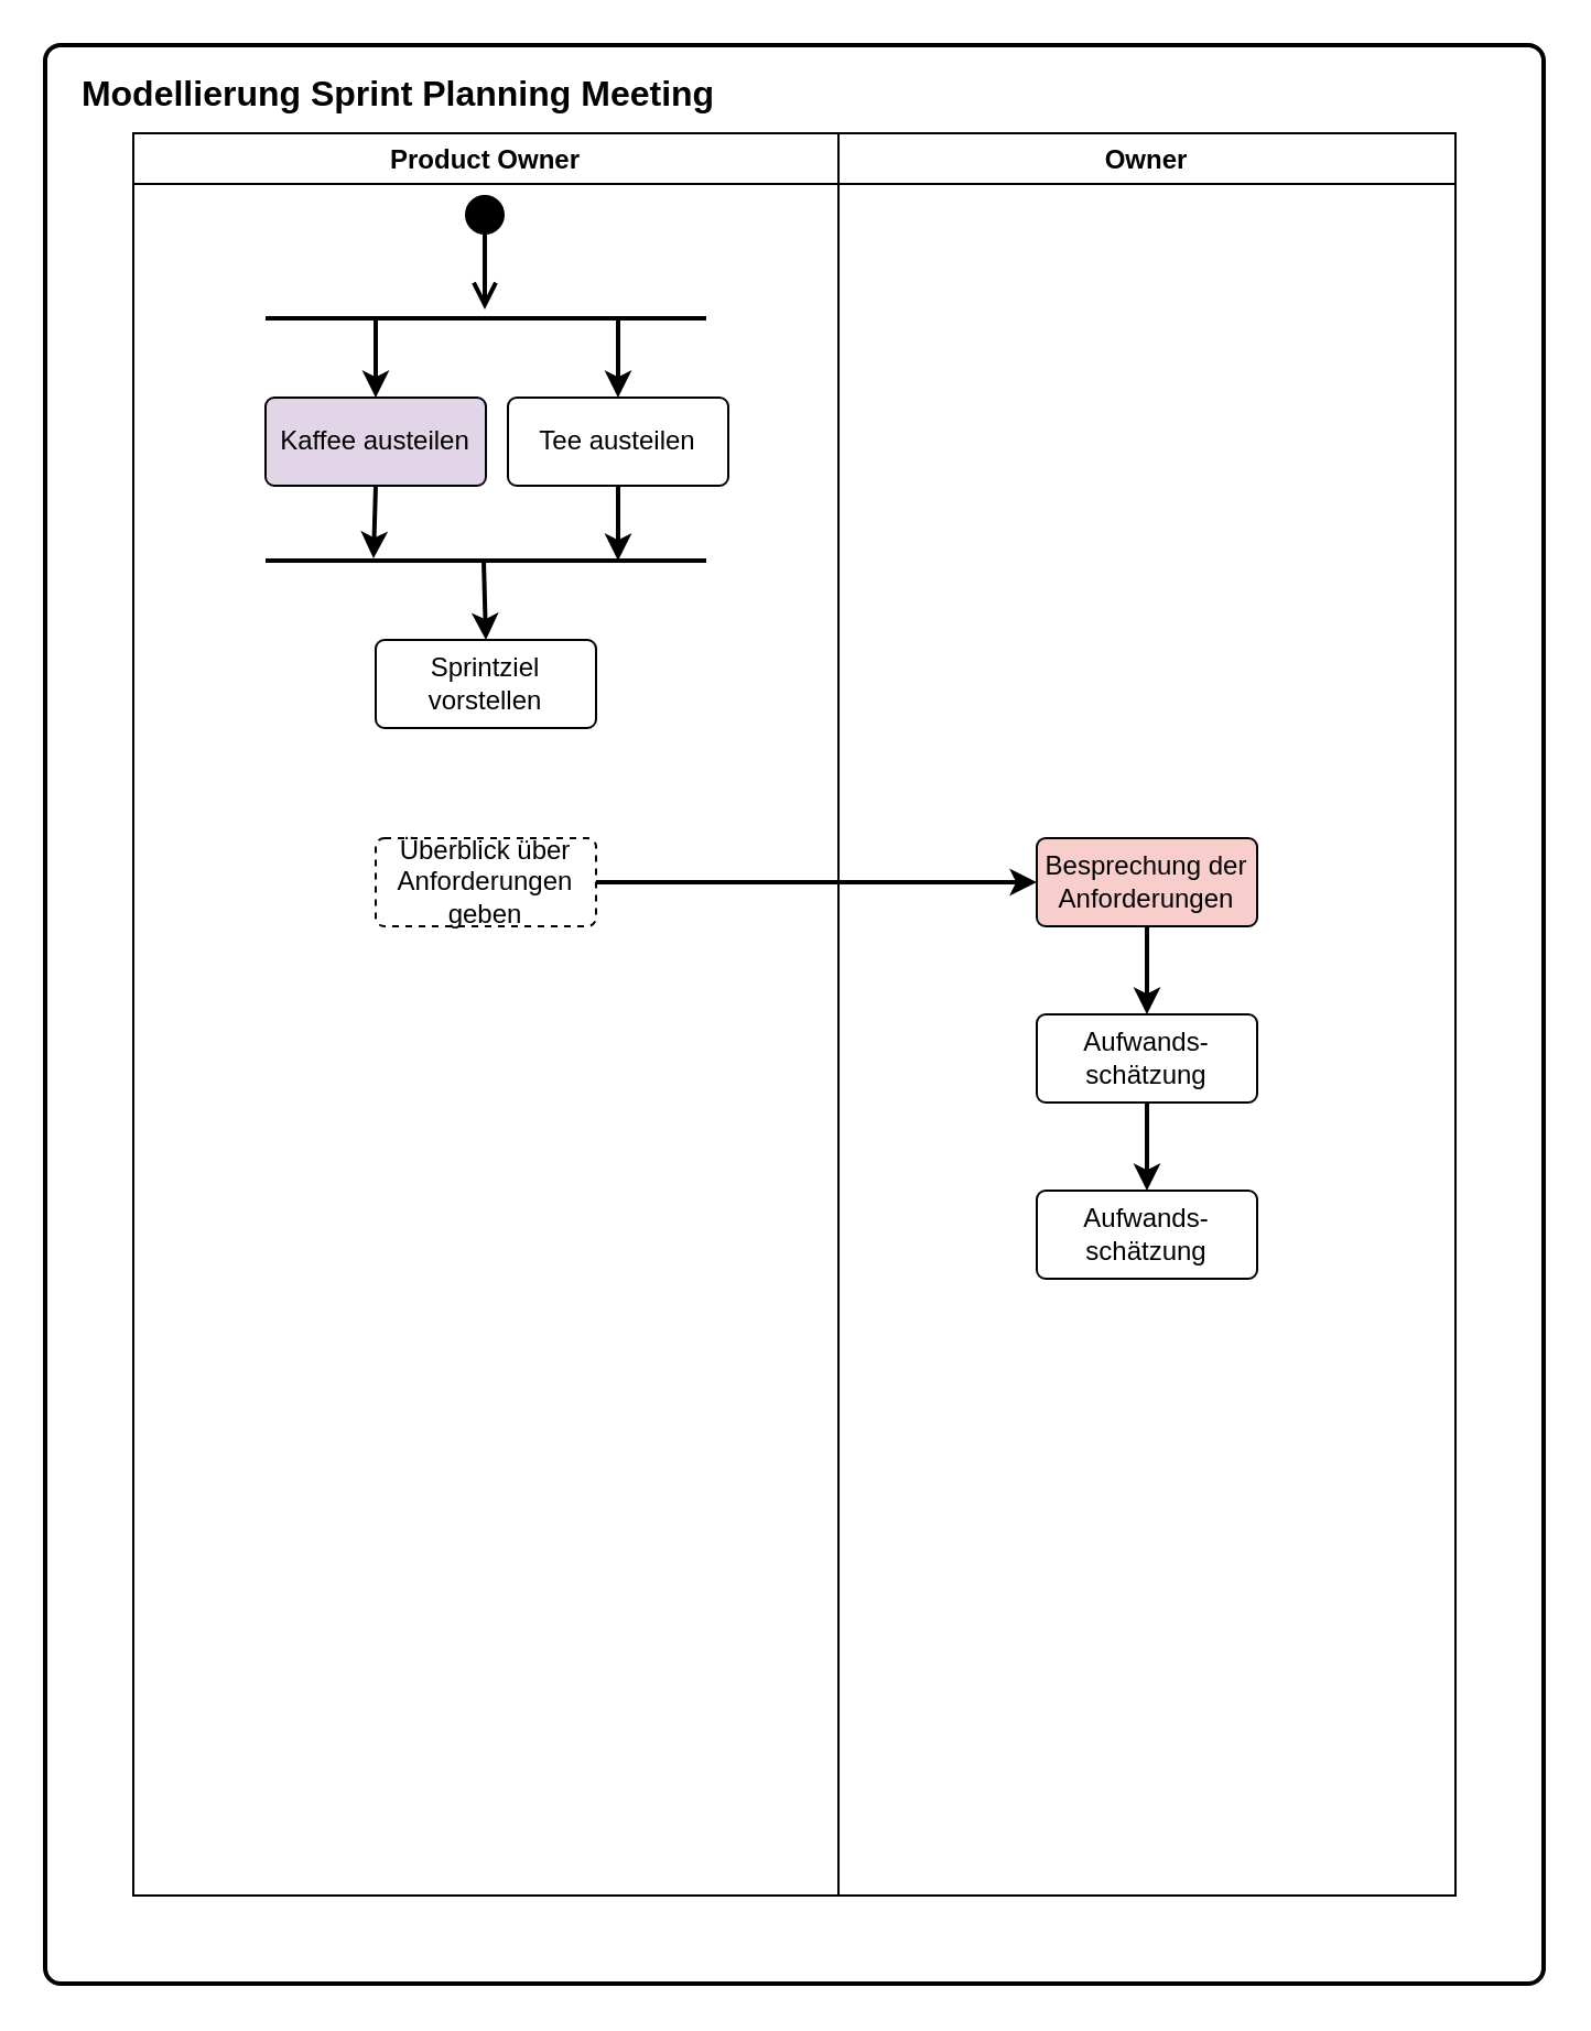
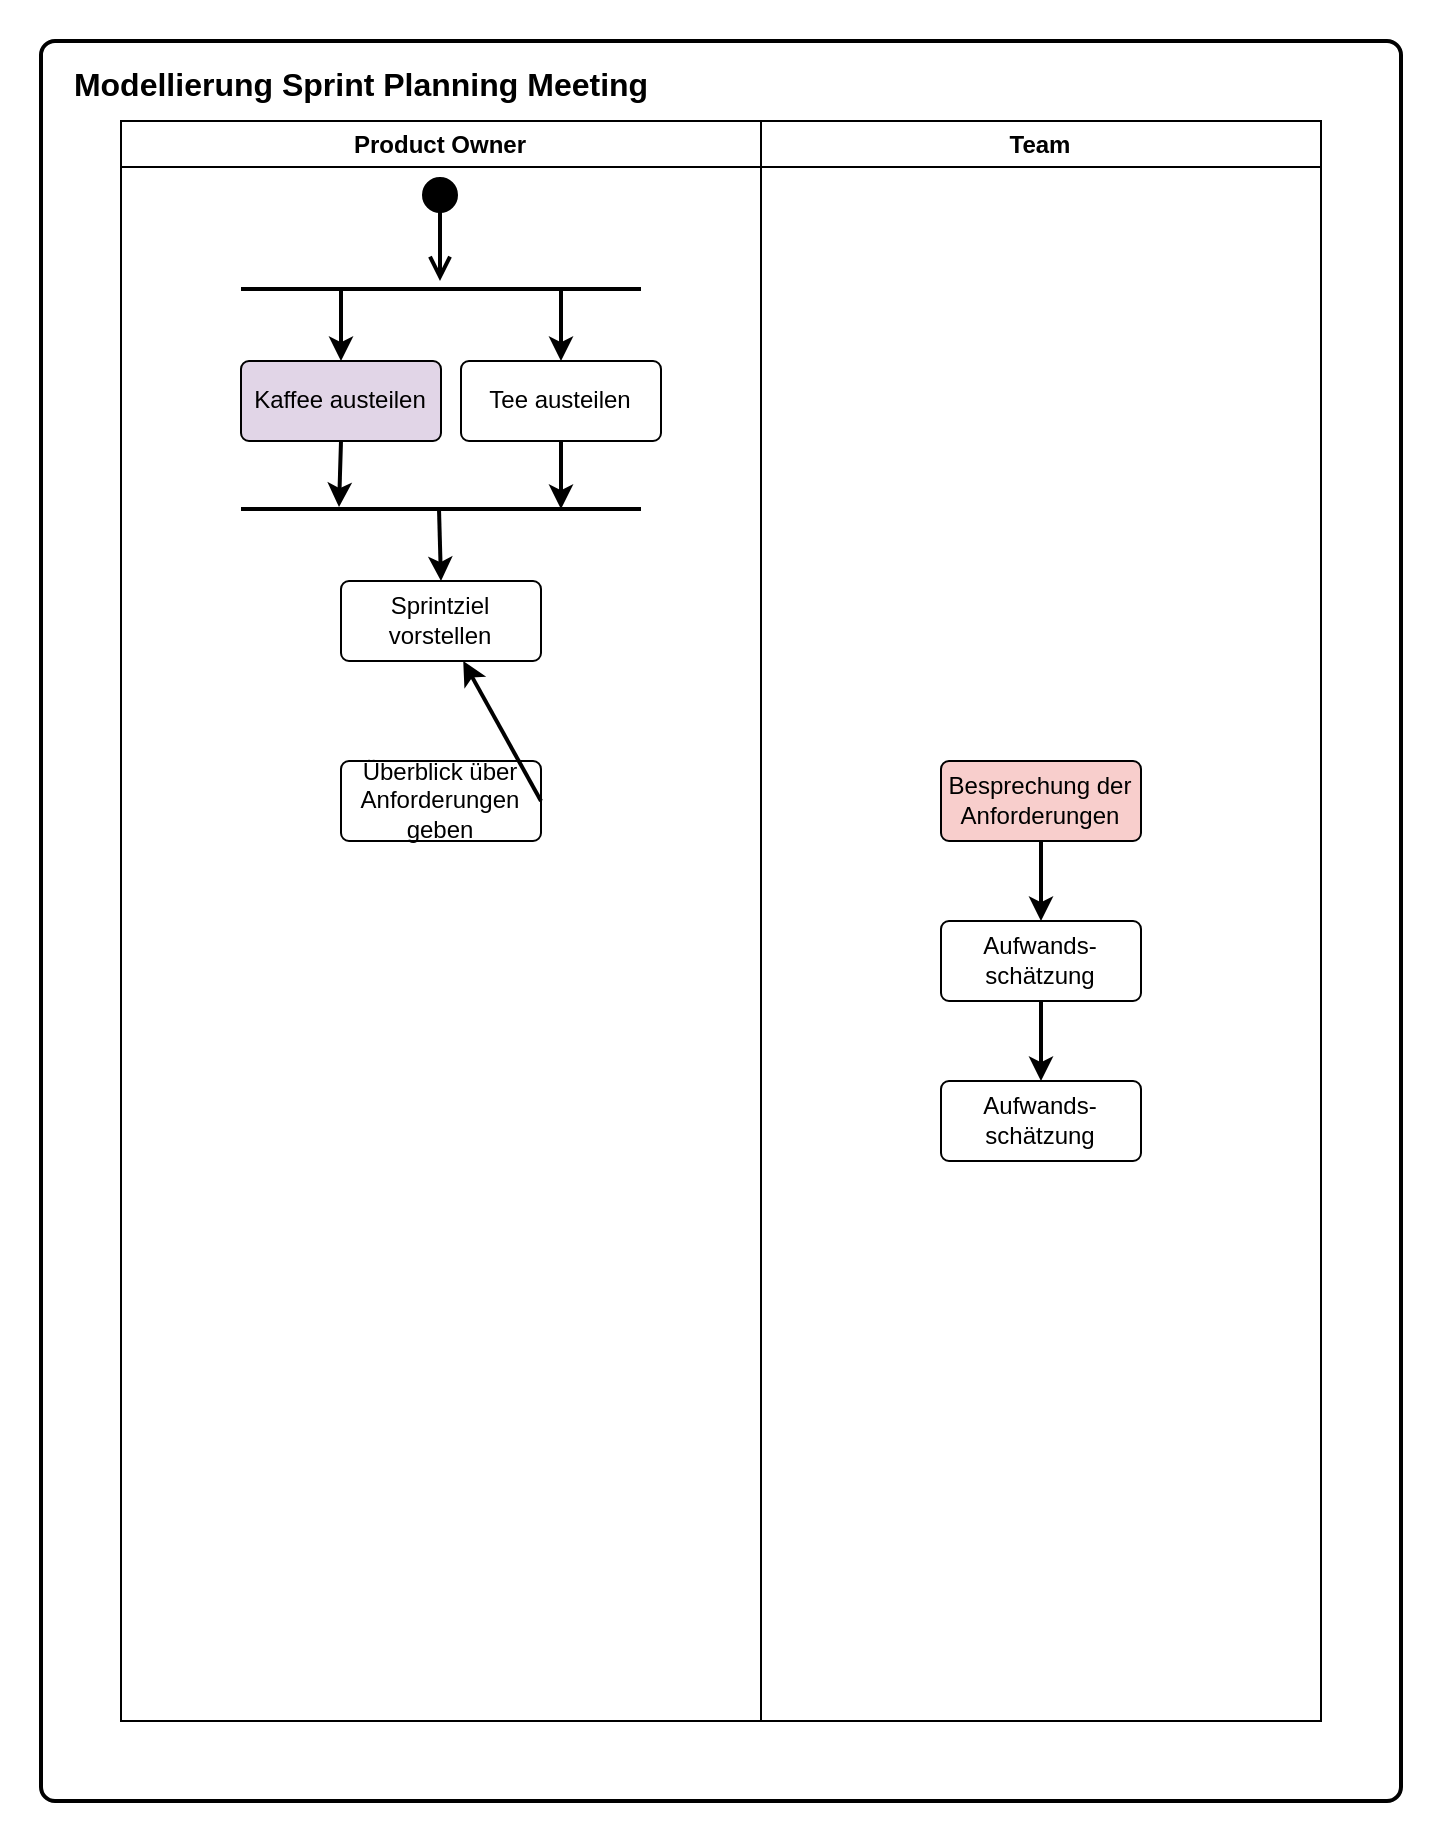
- <mxCell id="16" value="Owner" style="swimlane;" vertex="1" parent="1"><mxGeometry x="380" y="60" width="280" height="800" as="geometry" /></mxCell>
+ <mxCell id="16" value="Team" style="swimlane;" vertex="1" parent="1"><mxGeometry x="380" y="60" width="280" height="800" as="geometry" /></mxCell>
- <mxCell id="18" value="&lt;div&gt;Überblick über &lt;br&gt;&lt;/div&gt;&lt;div&gt;Anforderungen&lt;/div&gt;&lt;div&gt;geben&lt;/div&gt;" style="rounded=1;arcSize=10;whiteSpace=wrap;html=1;align=center;dashed=1;" vertex="1" parent="1"><mxGeometry x="170" y="380" width="100" height="40" as="geometry" /></mxCell>
+ <mxCell id="18" value="&lt;div&gt;Überblick über &lt;br&gt;&lt;/div&gt;&lt;div&gt;Anforderungen&lt;/div&gt;&lt;div&gt;geben&lt;/div&gt;" style="rounded=1;arcSize=10;whiteSpace=wrap;html=1;align=center;" vertex="1" parent="1"><mxGeometry x="170" y="380" width="100" height="40" as="geometry" /></mxCell>
- <mxCell id="20" value="" style="endArrow=classic;html=1;rounded=0;strokeWidth=2;exitX=1;exitY=0.5;exitDx=0;exitDy=0;entryX=0;entryY=0.5;entryDx=0;entryDy=0;" edge="1" parent="1" source="18" target="19"><mxGeometry width="50" height="50" relative="1" as="geometry"><mxPoint x="230" y="340" as="sourcePoint" /><mxPoint x="230" y="380" as="targetPoint" /></mxGeometry></mxCell>
+ <mxCell id="20" value="" style="endArrow=classic;html=1;rounded=0;strokeWidth=2;exitX=1;exitY=0.5;exitDx=0;exitDy=0;" edge="1" parent="1" source="18" target="10"><mxGeometry width="50" height="50" relative="1" as="geometry"><mxPoint x="230" y="340" as="sourcePoint" /><mxPoint x="230" y="380" as="targetPoint" /></mxGeometry></mxCell>
